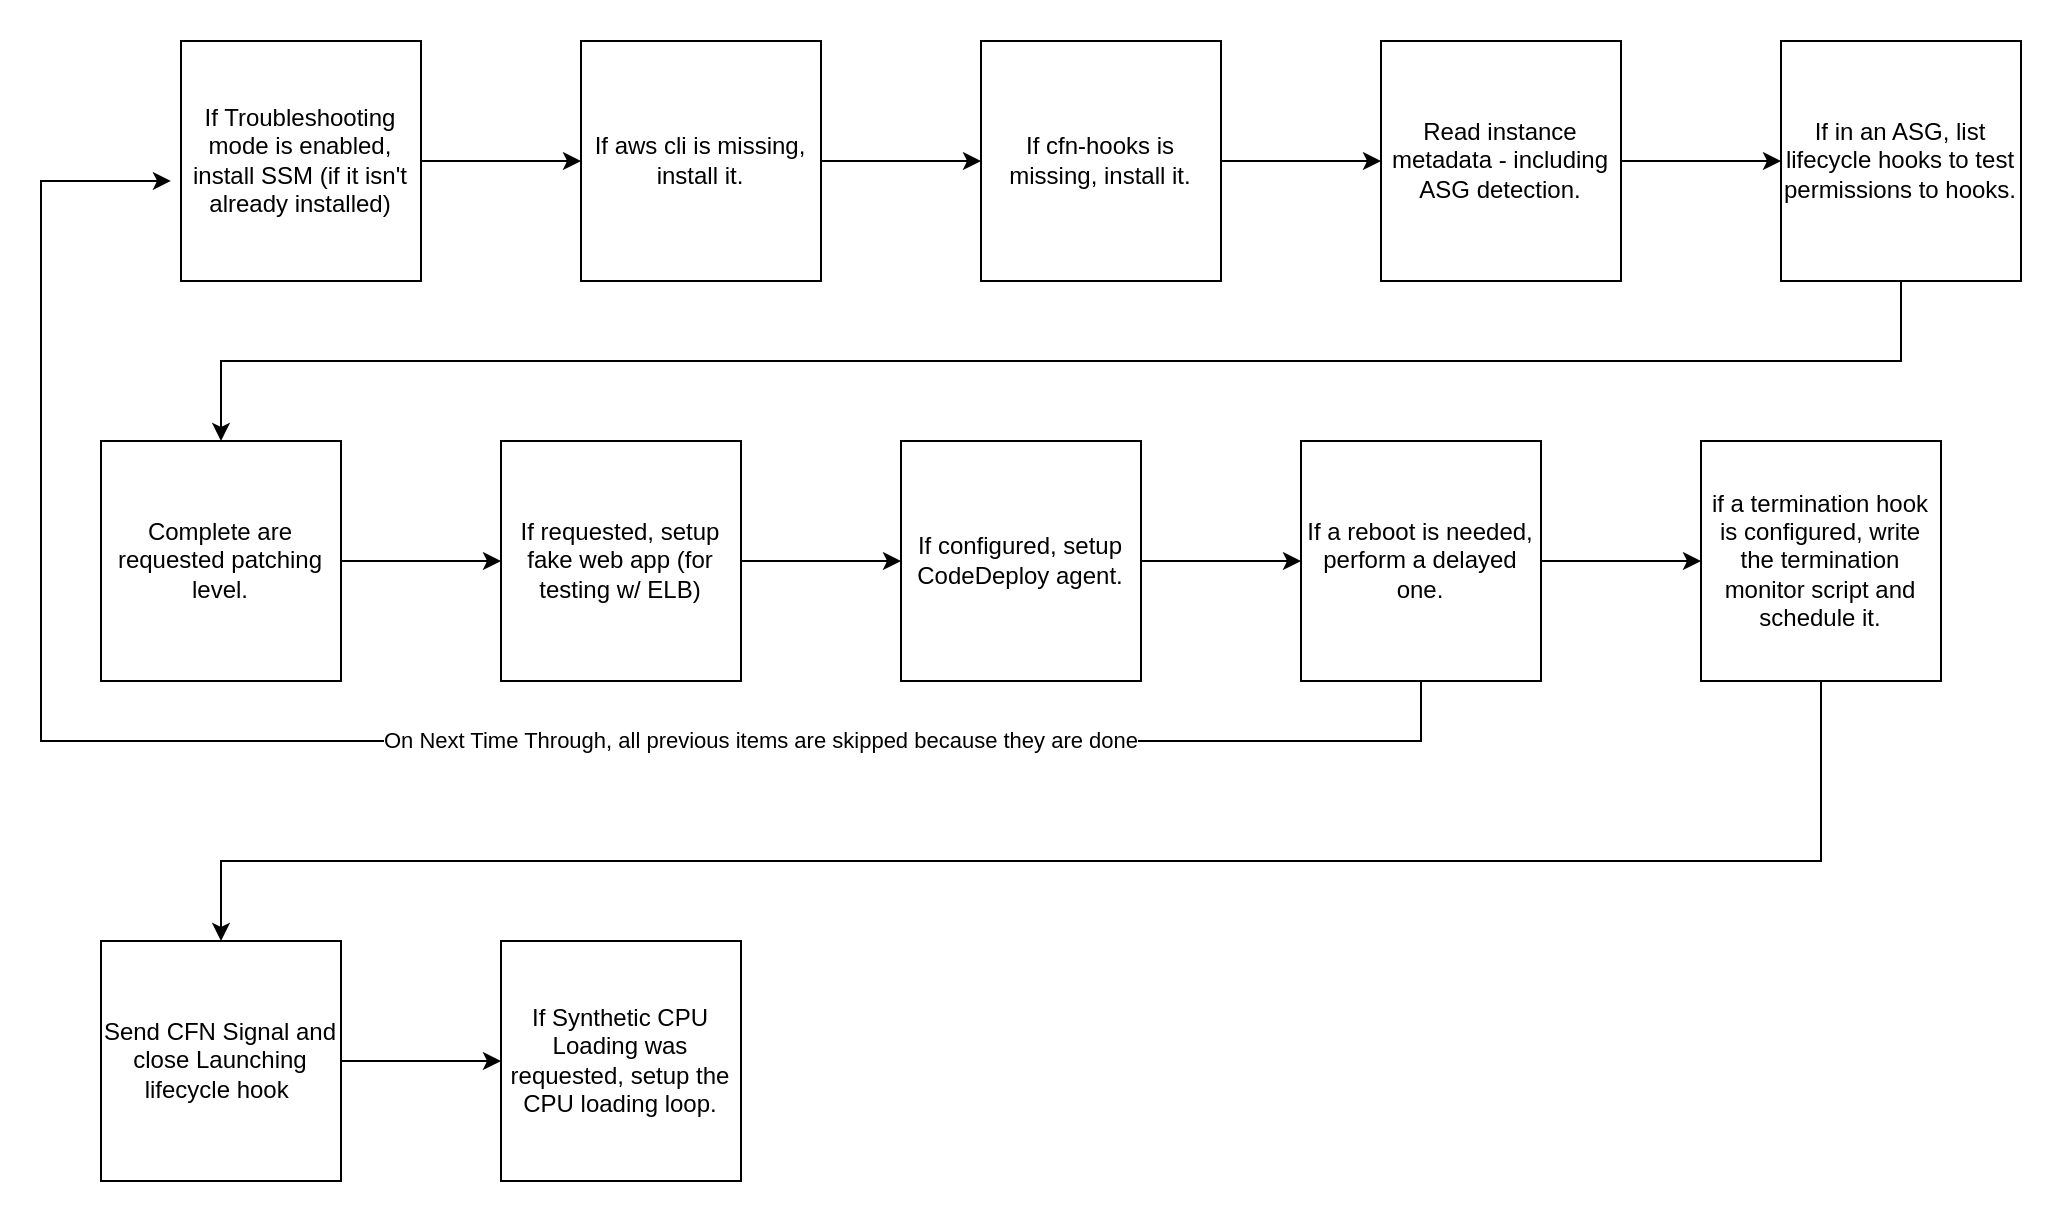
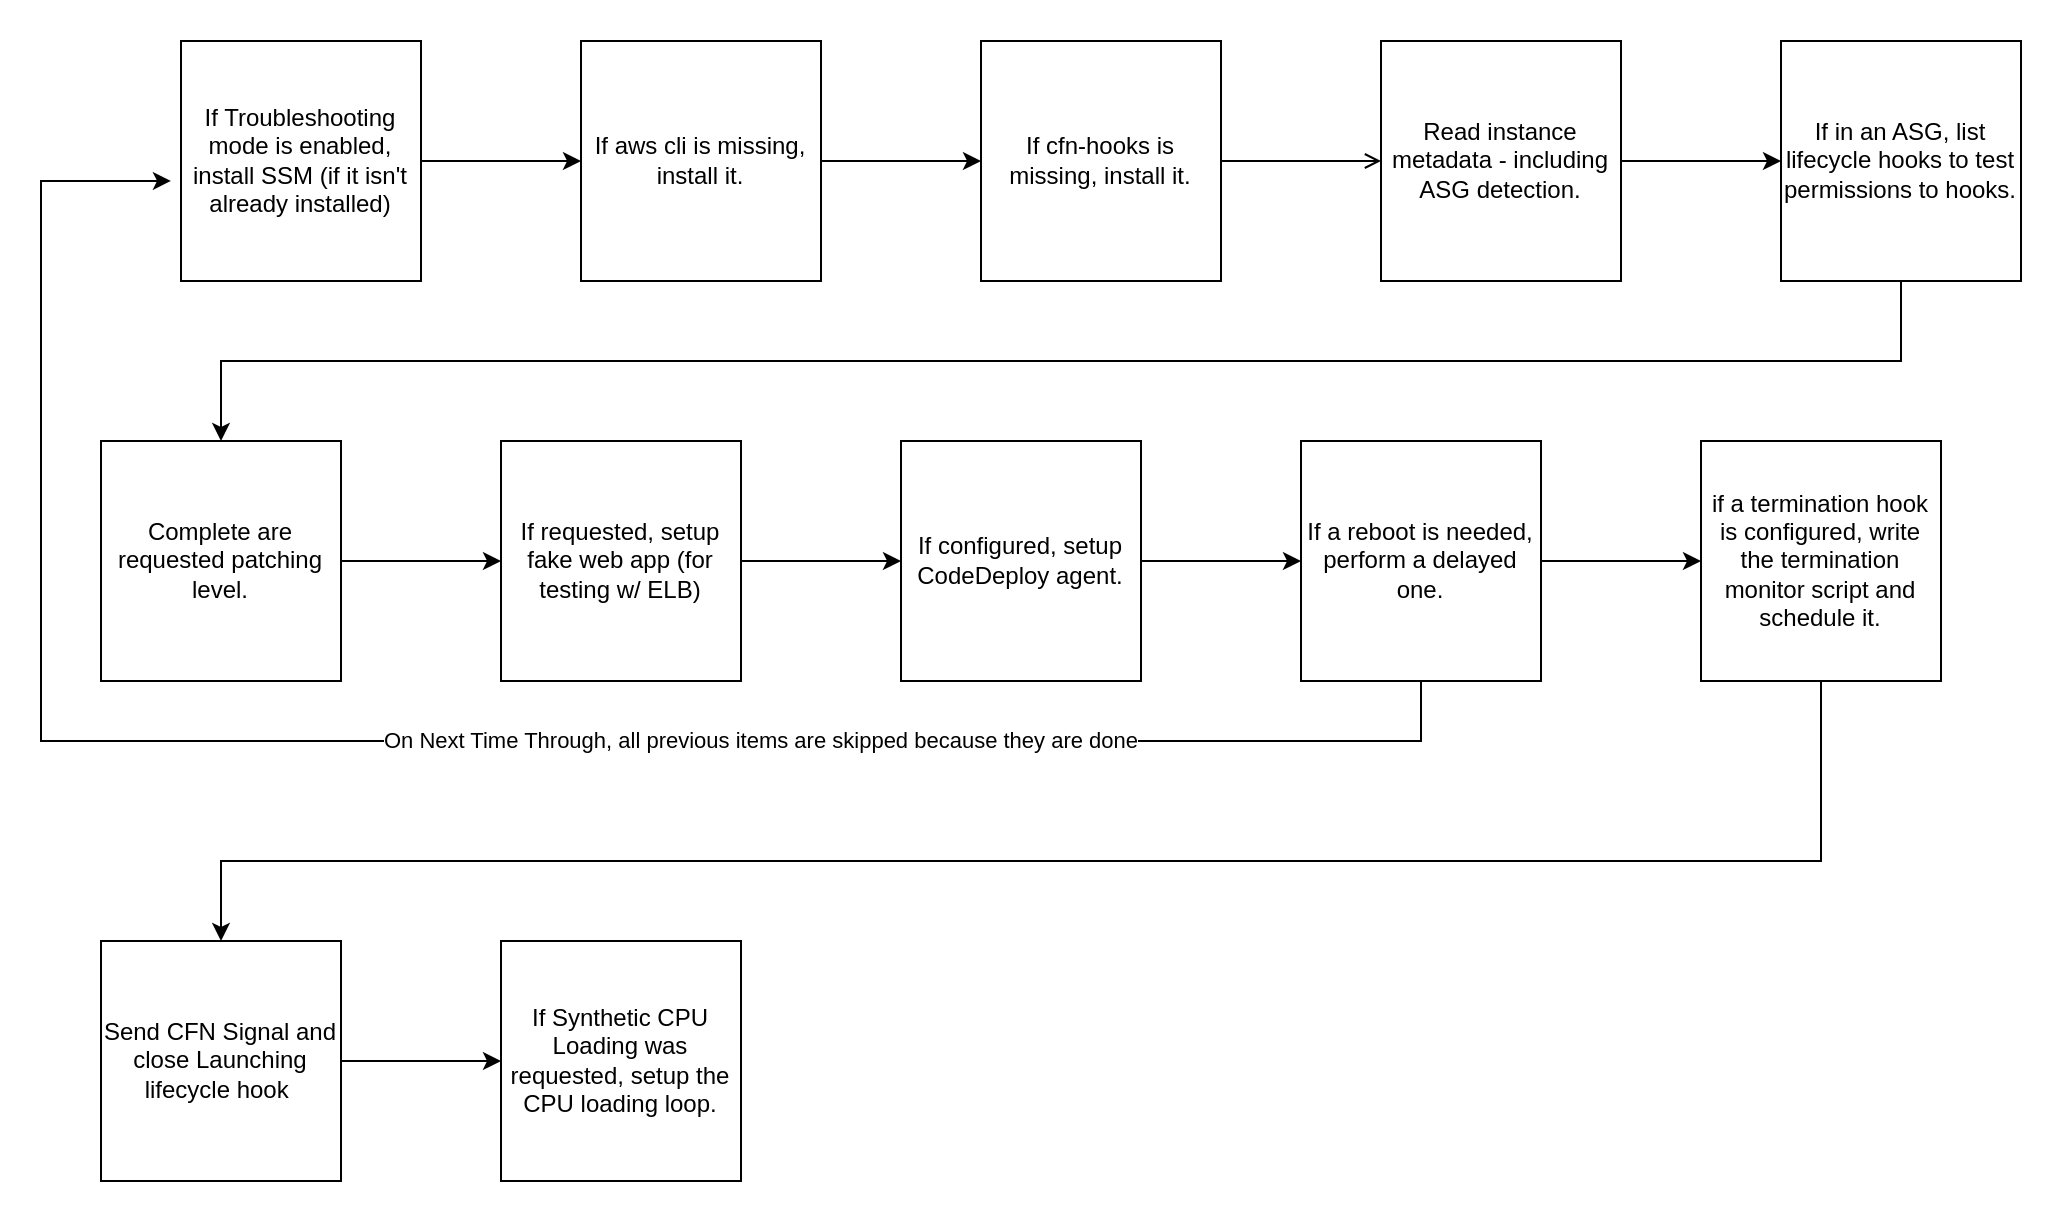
- <mxCell id="6" value="" style="edgeStyle=orthogonalEdgeStyle;rounded=0;orthogonalLoop=1;jettySize=auto;html=1;" edge="1" parent="1" source="7" target="9"><mxGeometry relative="1" as="geometry" /></mxCell>
+ <mxCell id="6" value="" style="edgeStyle=orthogonalEdgeStyle;rounded=0;orthogonalLoop=1;jettySize=auto;html=1;endArrow=open;" edge="1" parent="1" source="7" target="9"><mxGeometry relative="1" as="geometry" /></mxCell>
